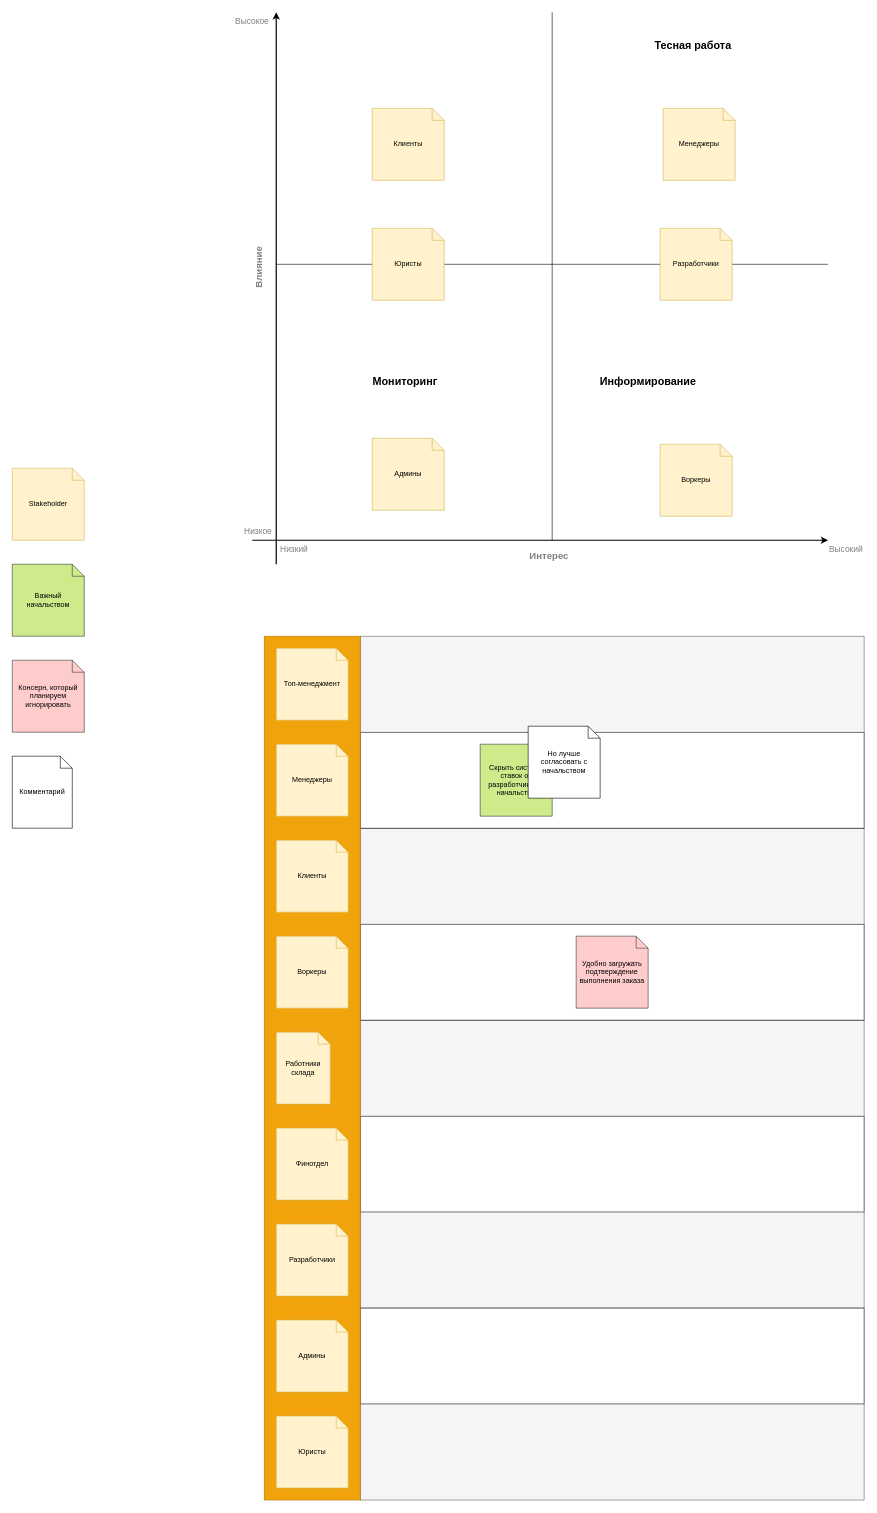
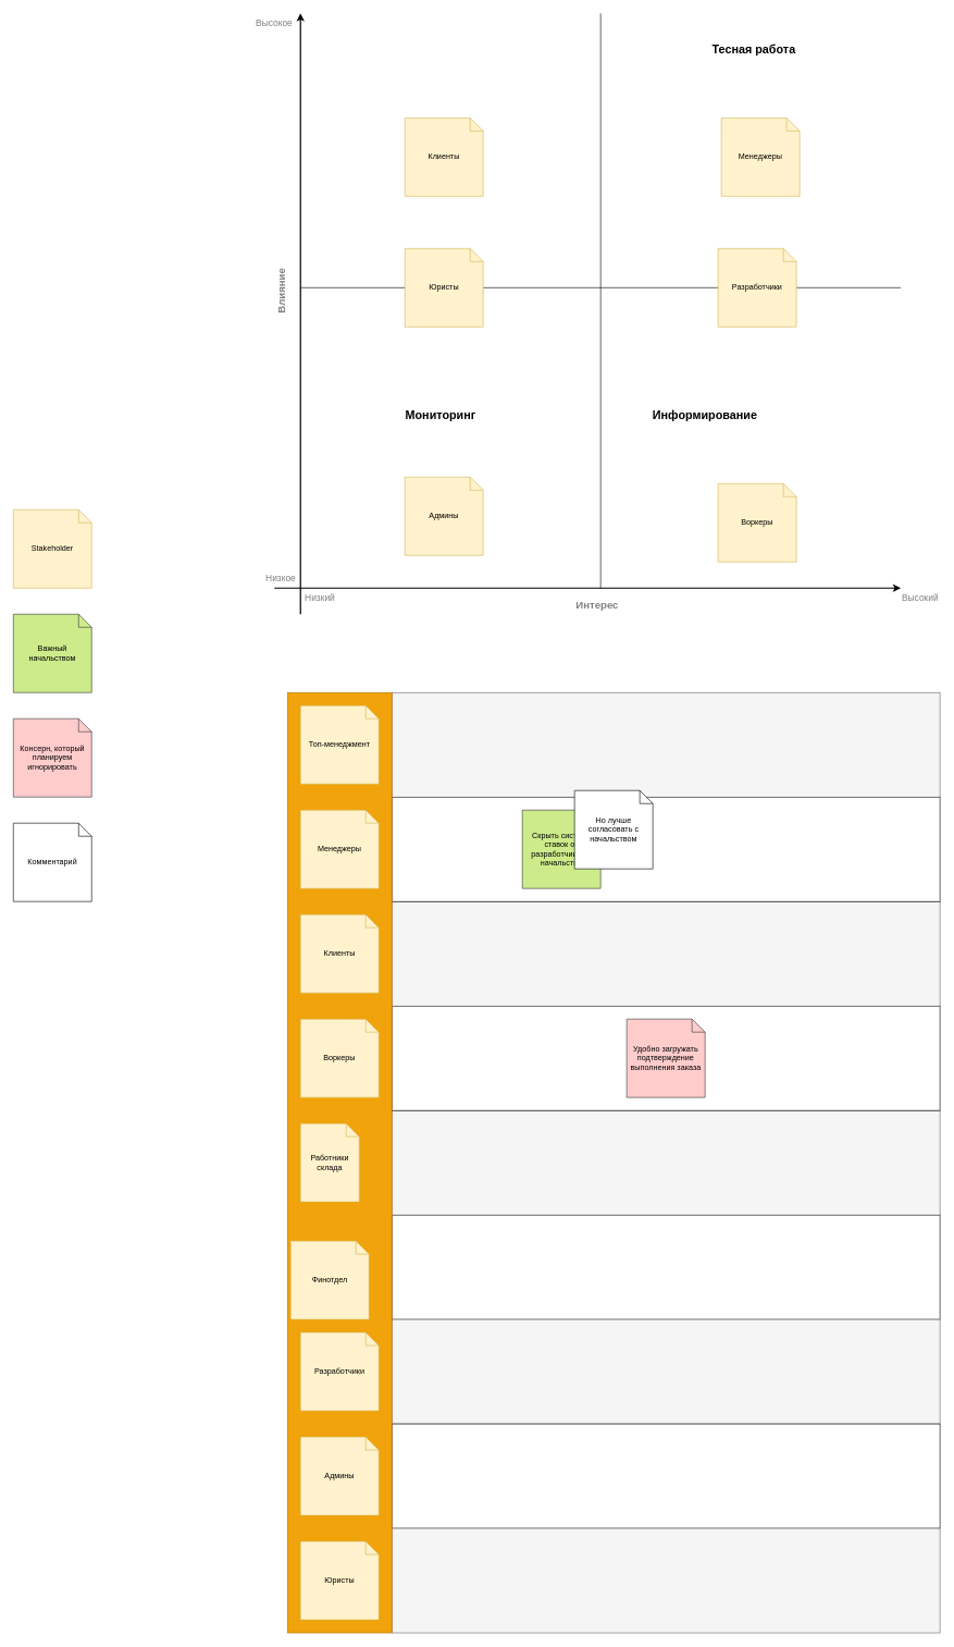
- <mxCell id="46" value="Комментарий" style="shape=note;size=20;whiteSpace=wrap;html=1;" vertex="1" parent="1"><mxGeometry x="20" y="1260" width="100" height="120" as="geometry" /></mxCell>
+ <mxCell id="46" value="Комментарий" style="shape=note;size=20;whiteSpace=wrap;html=1;" vertex="1" parent="1"><mxGeometry x="20" y="1260" width="120" height="120" as="geometry" /></mxCell>
- <mxCell id="15" value="Финотдел" style="shape=note;size=20;whiteSpace=wrap;html=1;fillColor=#fff2cc;strokeColor=#d6b656;" vertex="1" parent="1"><mxGeometry x="460" y="1880" width="120" height="120" as="geometry" /></mxCell>
+ <mxCell id="15" value="Финотдел" style="shape=note;size=20;whiteSpace=wrap;html=1;fillColor=#fff2cc;strokeColor=#d6b656;" vertex="1" parent="1"><mxGeometry x="445" y="1900" width="120" height="120" as="geometry" /></mxCell>
